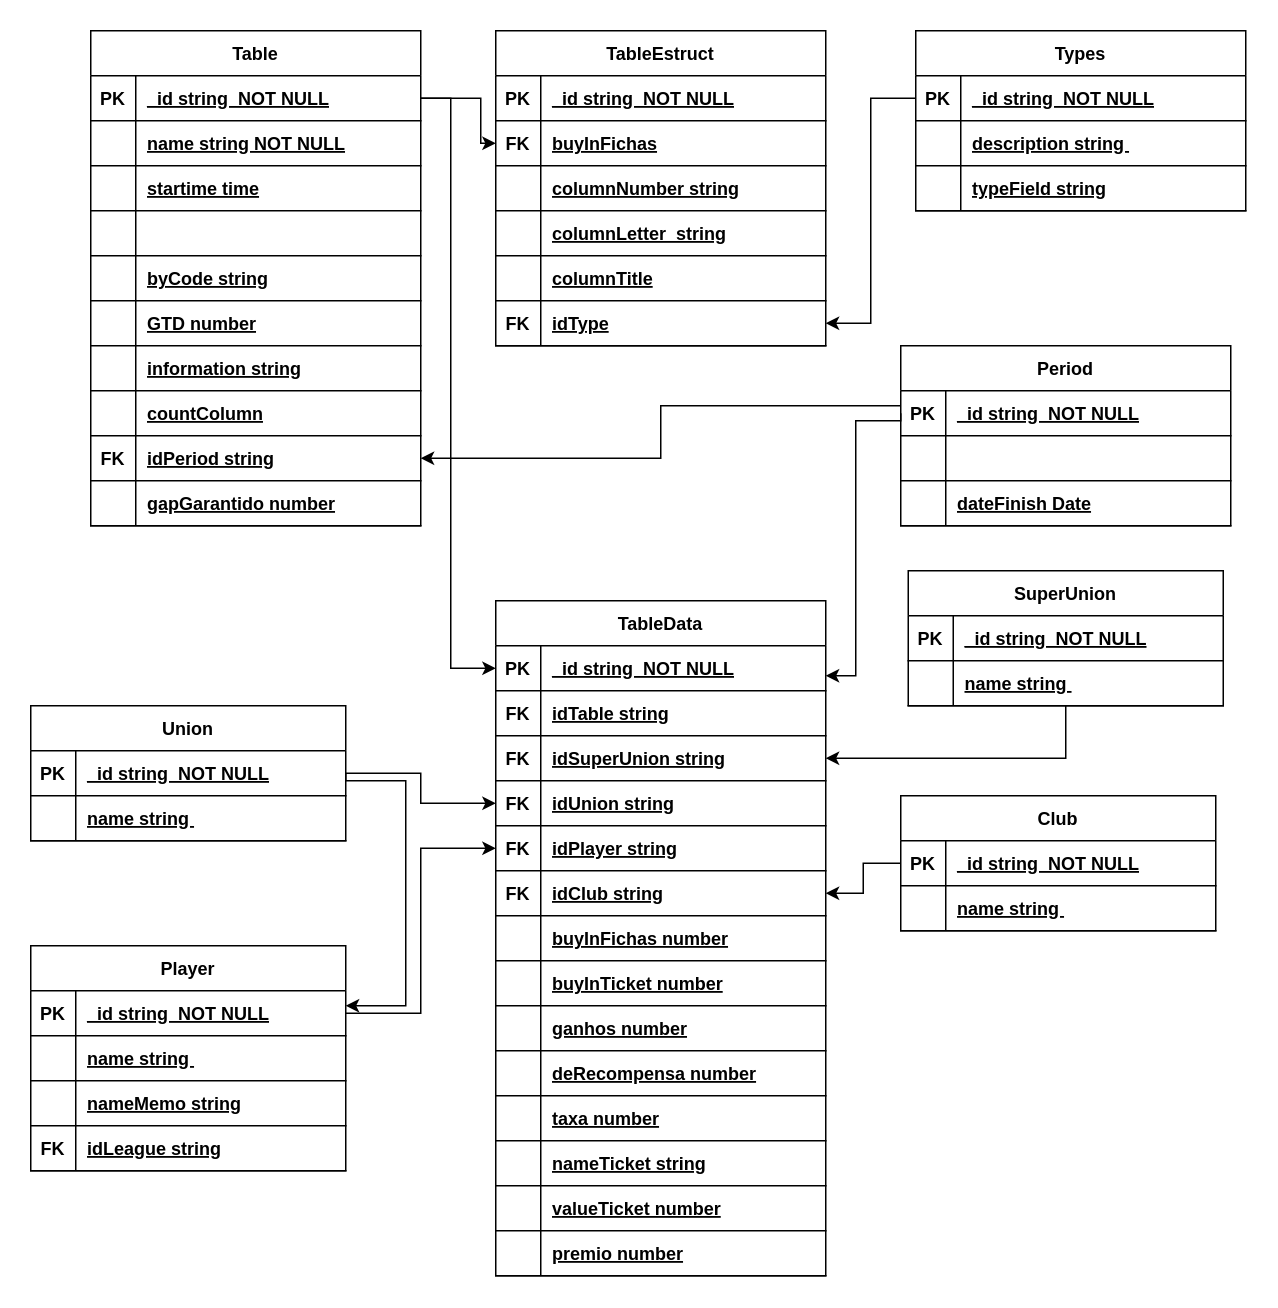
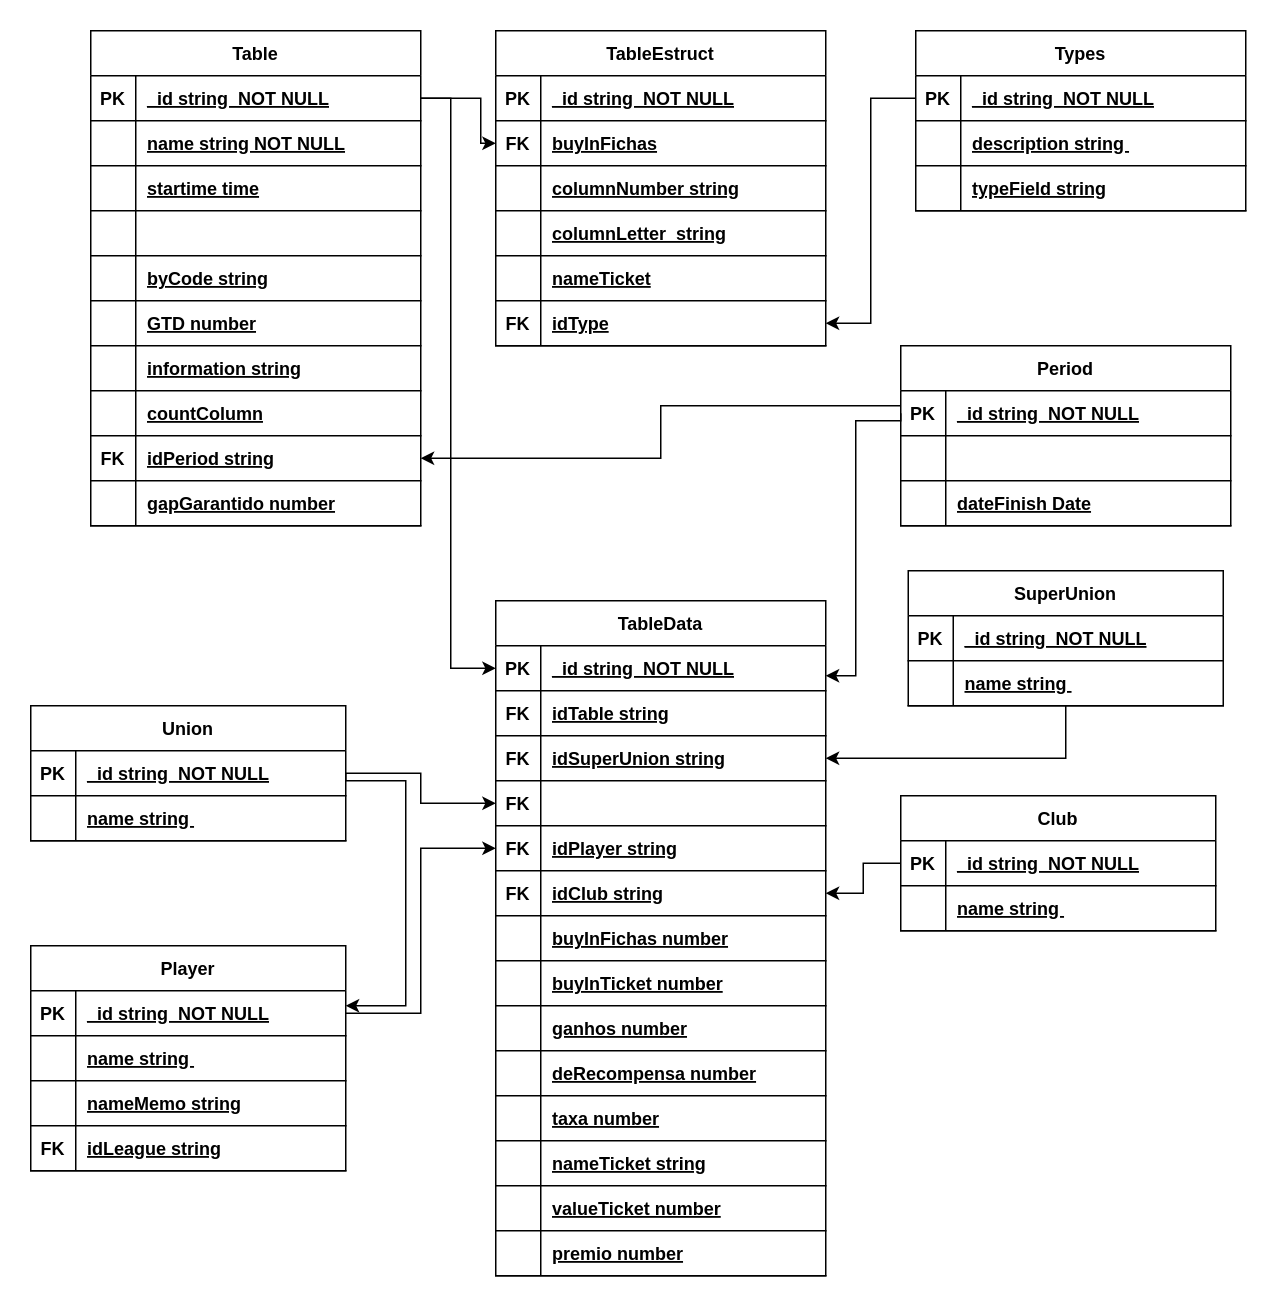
- <mxCell id="47" value="columnTitle" style="shape=partialRectangle;overflow=hidden;connectable=0;fillColor=none;top=0;left=0;bottom=0;right=0;align=left;spacingLeft=6;fontStyle=5;" parent="45" vertex="1"><mxGeometry x="30" width="190" height="30" as="geometry"><mxRectangle width="190" height="30" as="alternateBounds" /></mxGeometry></mxCell>
+ <mxCell id="47" value="nameTicket" style="shape=partialRectangle;overflow=hidden;connectable=0;fillColor=none;top=0;left=0;bottom=0;right=0;align=left;spacingLeft=6;fontStyle=5;" parent="45" vertex="1"><mxGeometry x="30" width="190" height="30" as="geometry"><mxRectangle width="190" height="30" as="alternateBounds" /></mxGeometry></mxCell>
- <mxCell id="84" value="idUnion string" style="shape=partialRectangle;overflow=hidden;connectable=0;fillColor=none;top=0;left=0;bottom=0;right=0;align=left;spacingLeft=6;fontStyle=5;" parent="82" vertex="1"><mxGeometry x="30" width="190" height="30" as="geometry"><mxRectangle width="190" height="30" as="alternateBounds" /></mxGeometry></mxCell>
